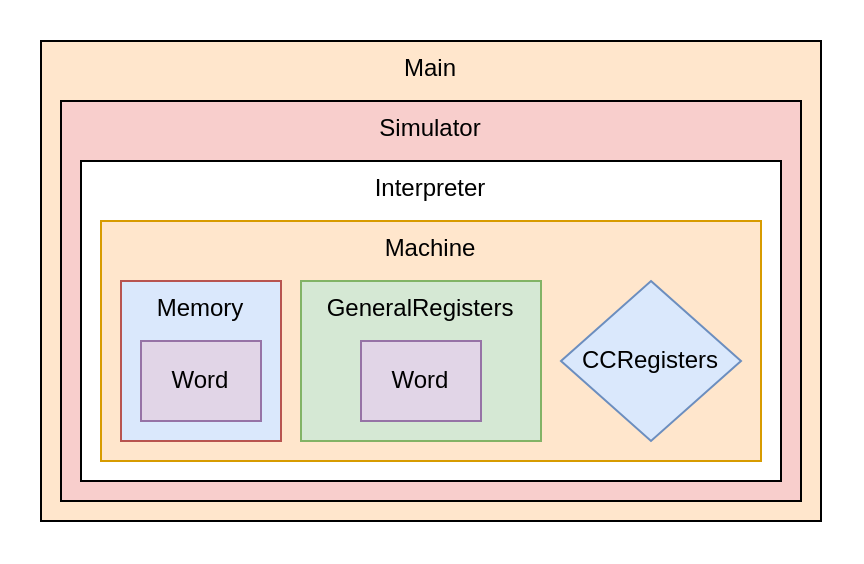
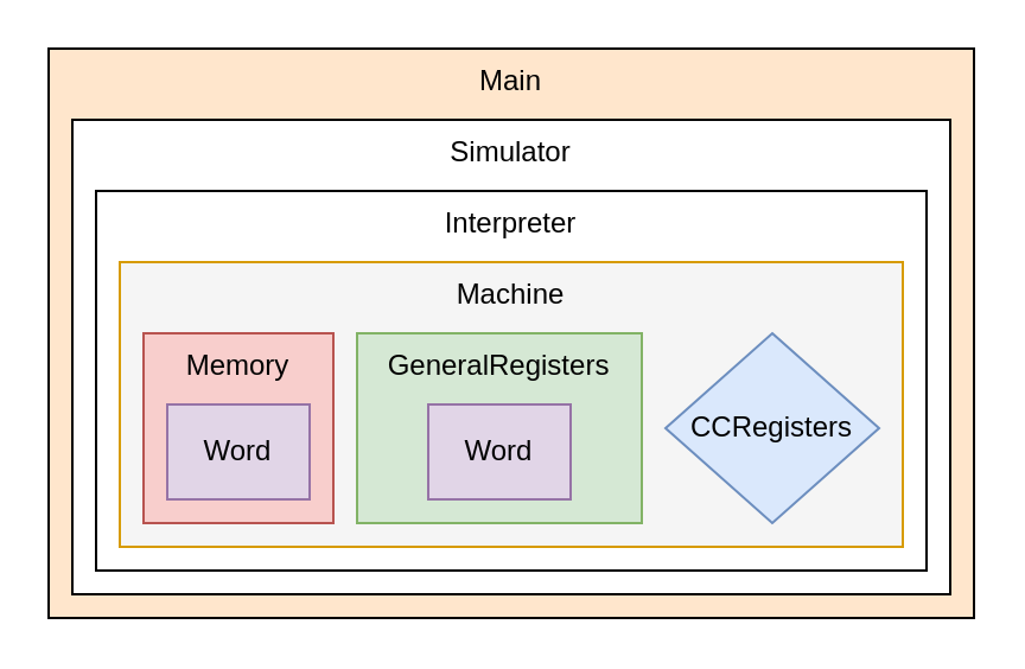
- <mxCell id="3" value="Simulator" style="rounded=0;whiteSpace=wrap;html=1;verticalAlign=top;fillColor=#f8cecc;" vertex="1" parent="1"><mxGeometry x="30" y="50" width="370" height="200" as="geometry" /></mxCell>
+ <mxCell id="3" value="Simulator" style="rounded=0;whiteSpace=wrap;html=1;verticalAlign=top;" vertex="1" parent="1"><mxGeometry x="30" y="50" width="370" height="200" as="geometry" /></mxCell>
- <mxCell id="5" value="Machine" style="rounded=0;whiteSpace=wrap;html=1;verticalAlign=top;fillColor=#ffe6cc;strokeColor=#d79b00;" vertex="1" parent="1"><mxGeometry x="50" y="110" width="330" height="120" as="geometry" /></mxCell>
+ <mxCell id="5" value="Machine" style="rounded=0;whiteSpace=wrap;html=1;verticalAlign=top;fillColor=#f5f5f5;strokeColor=#d79b00;" vertex="1" parent="1"><mxGeometry x="50" y="110" width="330" height="120" as="geometry" /></mxCell>
- <mxCell id="6" value="Memory" style="rounded=0;whiteSpace=wrap;html=1;verticalAlign=top;fillColor=#dae8fc;strokeColor=#b85450;" vertex="1" parent="1"><mxGeometry x="60" y="140" width="80" height="80" as="geometry" /></mxCell>
+ <mxCell id="6" value="Memory" style="rounded=0;whiteSpace=wrap;html=1;verticalAlign=top;fillColor=#f8cecc;strokeColor=#b85450;" vertex="1" parent="1"><mxGeometry x="60" y="140" width="80" height="80" as="geometry" /></mxCell>
